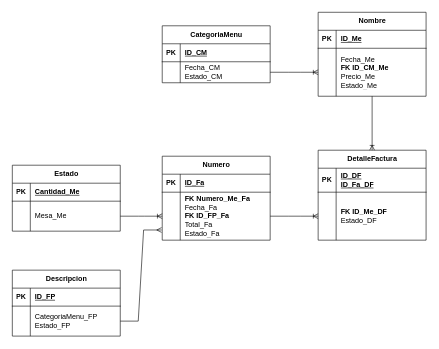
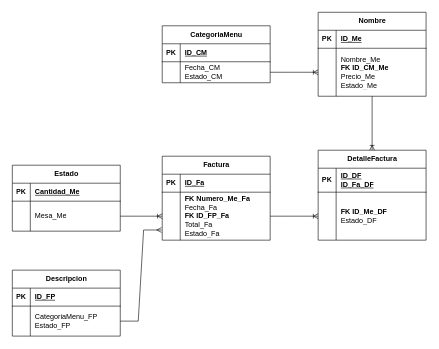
- <mxCell id="8" value="Fecha_Me&lt;div&gt;&lt;b&gt;FK ID_CM_Me&lt;/b&gt;&lt;/div&gt;&lt;div&gt;Precio_Me&lt;/div&gt;&lt;div&gt;Estado_Me&lt;/div&gt;" style="shape=partialRectangle;connectable=0;fillColor=none;top=0;left=0;bottom=0;right=0;align=left;spacingLeft=6;overflow=hidden;whiteSpace=wrap;html=1;" parent="6" vertex="1"><mxGeometry x="30" width="150" height="80" as="geometry"><mxRectangle width="150" height="80" as="alternateBounds" /></mxGeometry></mxCell>
+ <mxCell id="8" value="Nombre_Me&lt;div&gt;&lt;b&gt;FK ID_CM_Me&lt;/b&gt;&lt;/div&gt;&lt;div&gt;Precio_Me&lt;/div&gt;&lt;div&gt;Estado_Me&lt;/div&gt;" style="shape=partialRectangle;connectable=0;fillColor=none;top=0;left=0;bottom=0;right=0;align=left;spacingLeft=6;overflow=hidden;whiteSpace=wrap;html=1;" parent="6" vertex="1"><mxGeometry x="30" width="150" height="80" as="geometry"><mxRectangle width="150" height="80" as="alternateBounds" /></mxGeometry></mxCell>
- <mxCell id="16" value="Numero" style="shape=table;startSize=30;container=1;collapsible=1;childLayout=tableLayout;fixedRows=1;rowLines=0;fontStyle=1;align=center;resizeLast=1;html=1;" parent="1" vertex="1"><mxGeometry x="270" y="260" width="180" height="140" as="geometry" /></mxCell>
+ <mxCell id="16" value="Factura" style="shape=table;startSize=30;container=1;collapsible=1;childLayout=tableLayout;fixedRows=1;rowLines=0;fontStyle=1;align=center;resizeLast=1;html=1;" parent="1" vertex="1"><mxGeometry x="270" y="260" width="180" height="140" as="geometry" /></mxCell>
